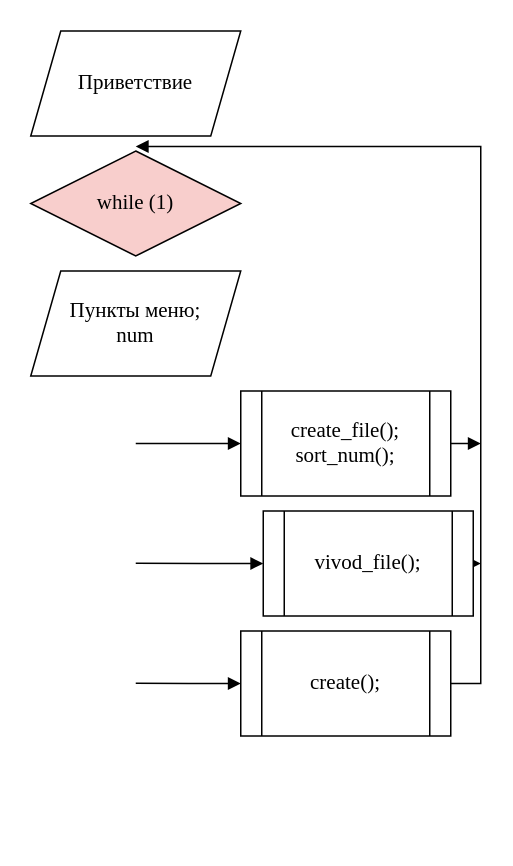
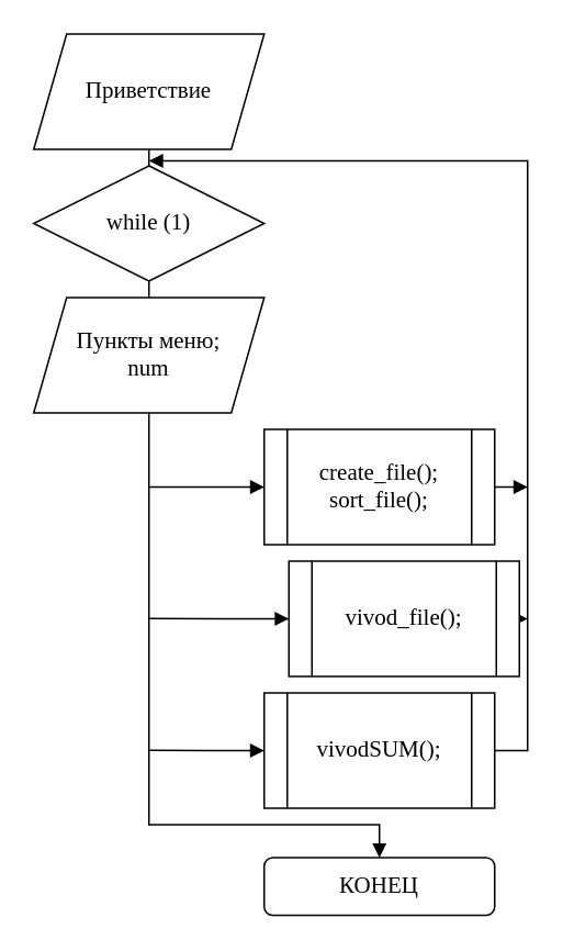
+ <mxCell id="2" style="edgeStyle=orthogonalEdgeStyle;rounded=0;orthogonalLoop=1;jettySize=auto;html=1;exitX=0.5;exitY=1;exitDx=0;exitDy=0;entryX=0.5;entryY=0;entryDx=0;entryDy=0;endArrow=none;endFill=0;" edge="1" parent="1" source="3" target="5"><mxGeometry relative="1" as="geometry" /></mxCell>
- <mxCell id="5" value="while (1)" style="rhombus;whiteSpace=wrap;html=1;strokeWidth=1;fontFamily=Times New Roman;fontSize=14;fillColor=#f8cecc;" vertex="1" parent="1"><mxGeometry x="20" y="100" width="140" height="70" as="geometry" /></mxCell>
+ <mxCell id="5" value="while (1)" style="rhombus;whiteSpace=wrap;html=1;strokeWidth=1;fontFamily=Times New Roman;fontSize=14;" vertex="1" parent="1"><mxGeometry x="20" y="100" width="140" height="70" as="geometry" /></mxCell>
+ <mxCell id="4" style="edgeStyle=orthogonalEdgeStyle;rounded=0;orthogonalLoop=1;jettySize=auto;html=1;exitX=0.5;exitY=1;exitDx=0;exitDy=0;entryX=0.5;entryY=0;entryDx=0;entryDy=0;endArrow=none;endFill=0;" edge="1" parent="1" source="5" target="7"><mxGeometry relative="1" as="geometry" /></mxCell>
- <mxCell id="10" value="create_file();&lt;br&gt;sort_num();" style="shape=process;whiteSpace=wrap;html=1;backgroundOutline=1;strokeWidth=1;fontFamily=Times New Roman;fontSize=14;" vertex="1" parent="1"><mxGeometry x="160" y="260" width="140" height="70" as="geometry" /></mxCell>
+ <mxCell id="10" value="create_file();&lt;br&gt;sort_file();" style="shape=process;whiteSpace=wrap;html=1;backgroundOutline=1;strokeWidth=1;fontFamily=Times New Roman;fontSize=14;" vertex="1" parent="1"><mxGeometry x="160" y="260" width="140" height="70" as="geometry" /></mxCell>
+ <mxCell id="6" style="edgeStyle=orthogonalEdgeStyle;rounded=0;orthogonalLoop=1;jettySize=auto;html=1;exitX=0.5;exitY=1;exitDx=0;exitDy=0;endArrow=block;endFill=1;entryX=0.5;entryY=0;entryDx=0;entryDy=0;" edge="1" parent="1" source="7" target="17"><mxGeometry relative="1" as="geometry"><mxPoint x="90" y="580" as="targetPoint" /><Array as="points"><mxPoint x="90" y="500" /><mxPoint x="230" y="500" /></Array></mxGeometry></mxCell>
- <mxCell id="16" value="create();" style="shape=process;whiteSpace=wrap;html=1;backgroundOutline=1;strokeWidth=1;fontFamily=Times New Roman;fontSize=14;" vertex="1" parent="1"><mxGeometry x="160" y="420" width="140" height="70" as="geometry" /></mxCell>
+ <mxCell id="16" value="vivodSUM();" style="shape=process;whiteSpace=wrap;html=1;backgroundOutline=1;strokeWidth=1;fontFamily=Times New Roman;fontSize=14;" vertex="1" parent="1"><mxGeometry x="160" y="420" width="140" height="70" as="geometry" /></mxCell>
+ <mxCell id="17" value="&lt;span style=&quot;font-family: &amp;#34;times new roman&amp;#34; ; font-size: 14px&quot;&gt;КОНЕЦ&lt;/span&gt;" style="rounded=1;whiteSpace=wrap;html=1;" vertex="1" parent="1"><mxGeometry x="160" y="520" width="140" height="35" as="geometry" /></mxCell>
